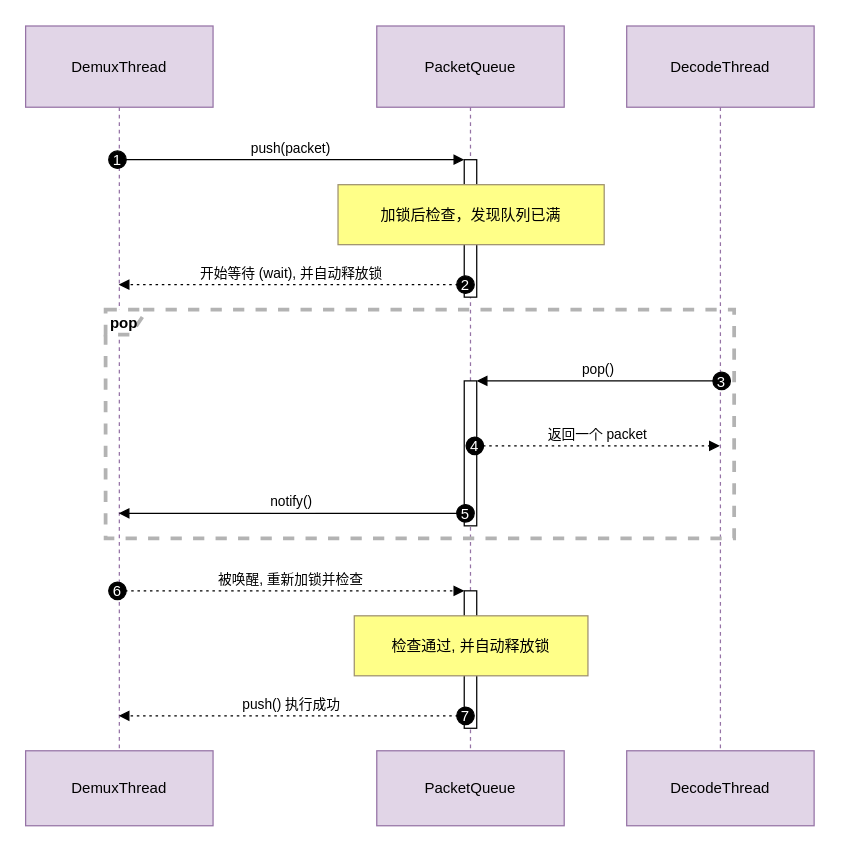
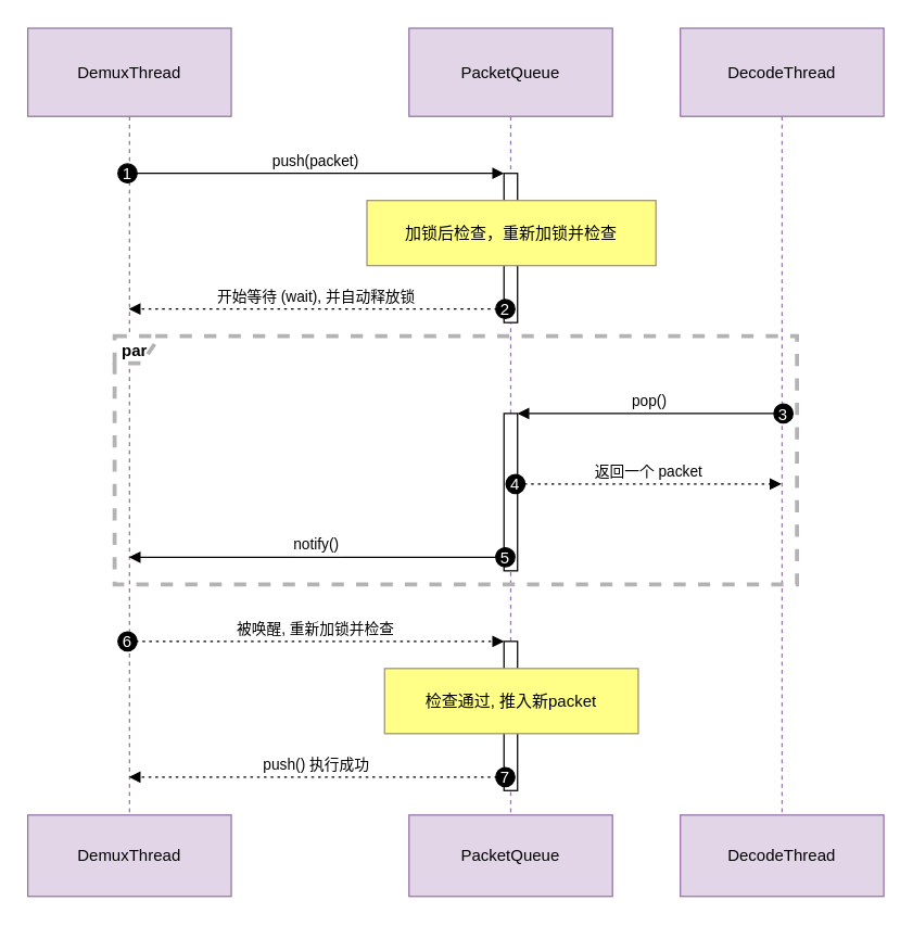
- <mxCell id="24" value="加锁后检查，发现队列已满" style="fillColor=#ffff88;strokeColor=#9E916F;" vertex="1" parent="1"><mxGeometry x="270" y="147" width="213" height="48" as="geometry" /></mxCell>
+ <mxCell id="24" value="加锁后检查，重新加锁并检查" style="fillColor=#ffff88;strokeColor=#9E916F;" vertex="1" parent="1"><mxGeometry x="270" y="147" width="213" height="48" as="geometry" /></mxCell>
- <mxCell id="8" value="pop" style="shape=umlFrame;dashed=1;pointerEvents=0;dropTarget=0;strokeColor=#B3B3B3;height=20;width=30;fontStyle=1;strokeWidth=3;" vertex="1" parent="1"><mxGeometry x="84" y="247" width="503" height="183" as="geometry" /></mxCell>
+ <mxCell id="8" value="par" style="shape=umlFrame;dashed=1;pointerEvents=0;dropTarget=0;strokeColor=#B3B3B3;height=20;width=30;fontStyle=1;strokeWidth=3;" vertex="1" parent="1"><mxGeometry x="84" y="247" width="503" height="183" as="geometry" /></mxCell>
- <mxCell id="25" value="检查通过, 并自动释放锁" style="fillColor=#ffff88;strokeColor=#9E916F;" vertex="1" parent="1"><mxGeometry x="283" y="492" width="187" height="48" as="geometry" /></mxCell>
+ <mxCell id="25" value="检查通过, 推入新packet" style="fillColor=#ffff88;strokeColor=#9E916F;" vertex="1" parent="1"><mxGeometry x="283" y="492" width="187" height="48" as="geometry" /></mxCell>
